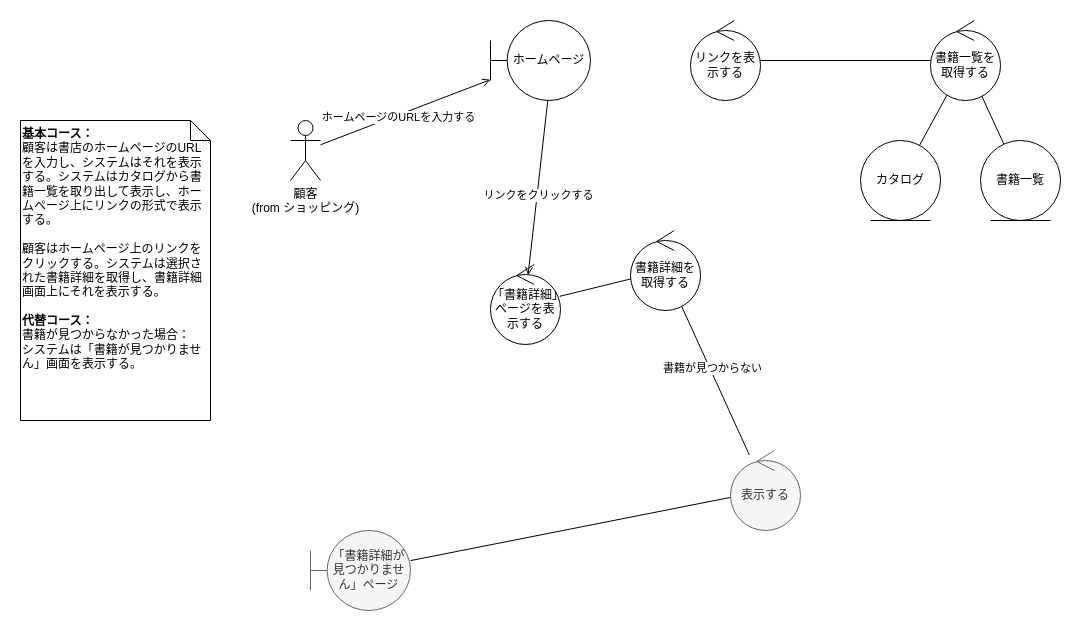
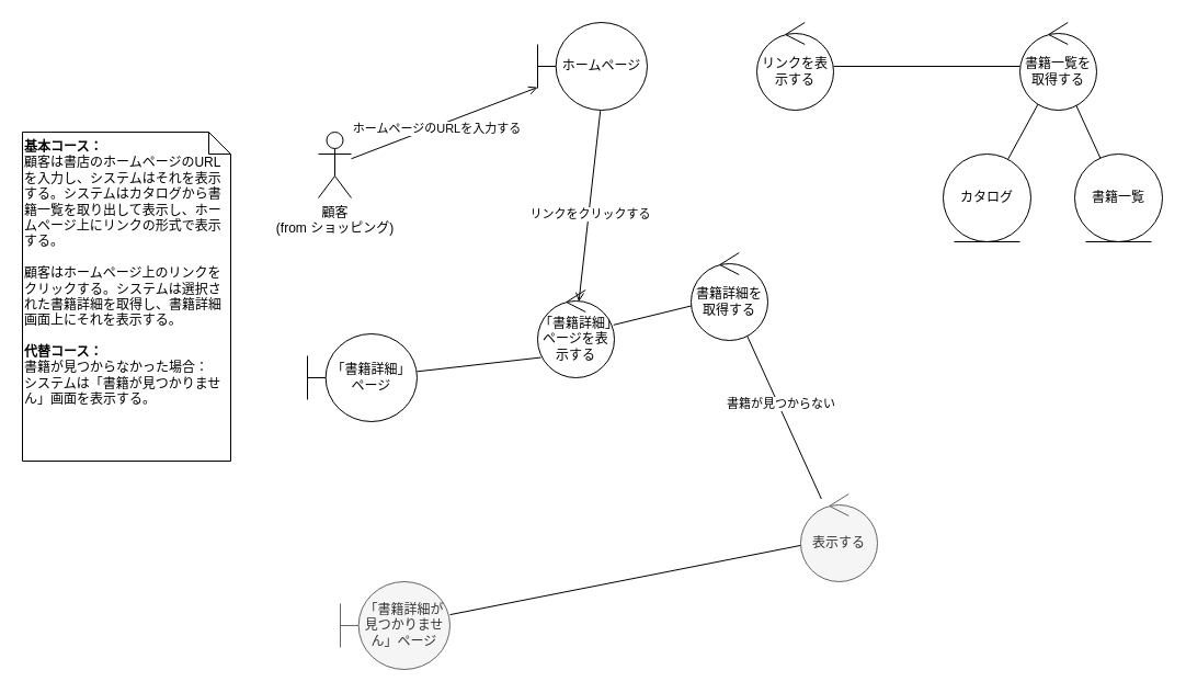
+ <mxCell id="15" value="" style="edgeStyle=none;rounded=0;orthogonalLoop=1;jettySize=auto;html=1;endArrow=none;endFill=0;exitX=0.044;exitY=0.769;exitDx=0;exitDy=0;exitPerimeter=0;" edge="1" parent="1" source="20" target="16"><mxGeometry relative="1" as="geometry" /></mxCell>
+ <mxCell id="16" value="「書籍詳細」ページ" style="shape=umlBoundary;whiteSpace=wrap;html=1;" vertex="1" parent="1"><mxGeometry x="280" y="304" width="100" height="80" as="geometry" /></mxCell>
